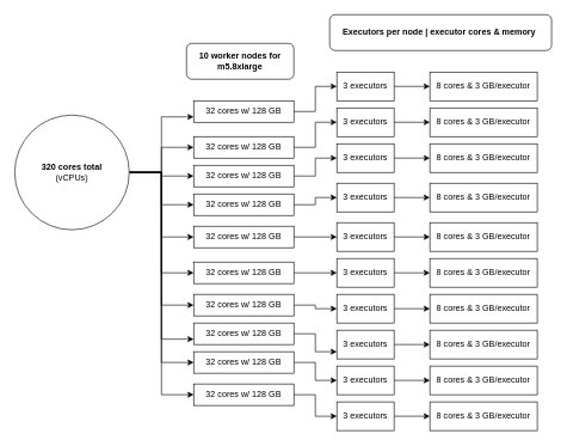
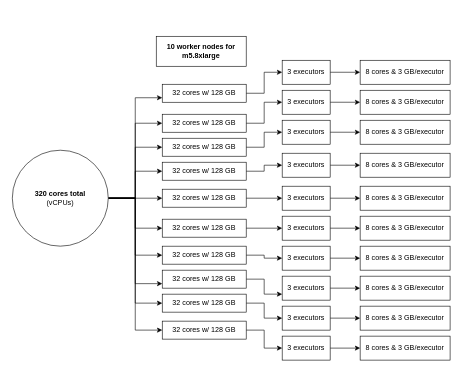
- <mxCell id="64" value="&lt;b&gt;Executors per node | executor cores &amp;amp; memory&amp;nbsp;&lt;/b&gt;" style="rounded=1;whiteSpace=wrap;html=1;" vertex="1" parent="1"><mxGeometry x="460" y="20" width="310" height="50" as="geometry" /></mxCell>
- <mxCell id="33" value="&lt;b&gt;10 worker nodes for m5.8xlarge&lt;/b&gt;" style="rounded=1;whiteSpace=wrap;html=1;" vertex="1" parent="1"><mxGeometry x="260" y="60" width="150" height="50" as="geometry" /></mxCell>
+ <mxCell id="33" value="&lt;b&gt;10 worker nodes for m5.8xlarge&lt;/b&gt;" style="whiteSpace=wrap;html=1;rounded=0;" vertex="1" parent="1"><mxGeometry x="260" y="60" width="150" height="50" as="geometry" /></mxCell>
- <mxCell id="12" value="&lt;b&gt;320 cores total&lt;br&gt;&lt;/b&gt;(vCPUs)" style="ellipse;whiteSpace=wrap;html=1;aspect=fixed;" vertex="1" parent="1"><mxGeometry x="20" y="160" width="160" height="160" as="geometry" /></mxCell>
+ <mxCell id="12" value="&lt;b&gt;320 cores total&lt;br&gt;&lt;/b&gt;(vCPUs)" style="ellipse;whiteSpace=wrap;html=1;aspect=fixed;" vertex="1" parent="1"><mxGeometry x="20" y="250" width="160" height="160" as="geometry" /></mxCell>
